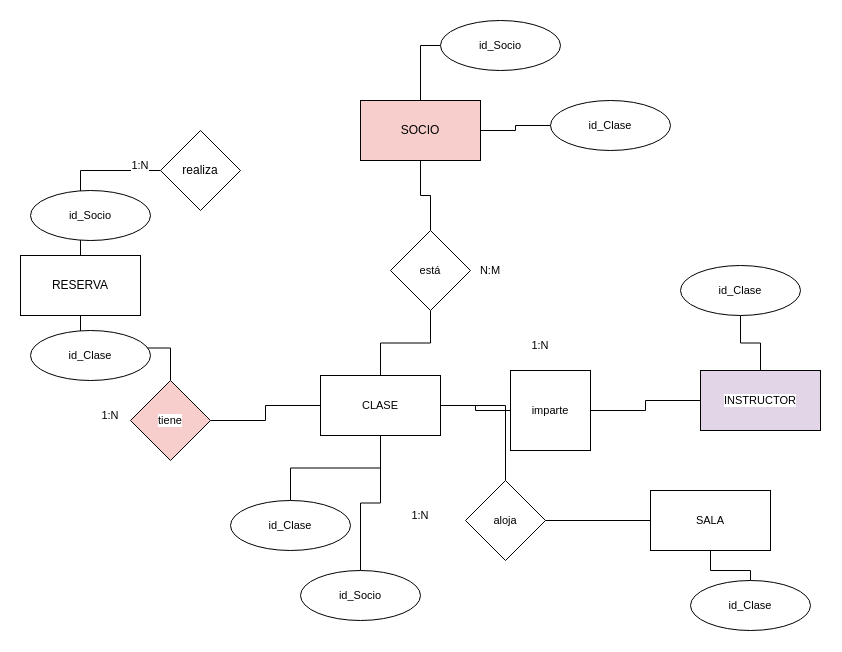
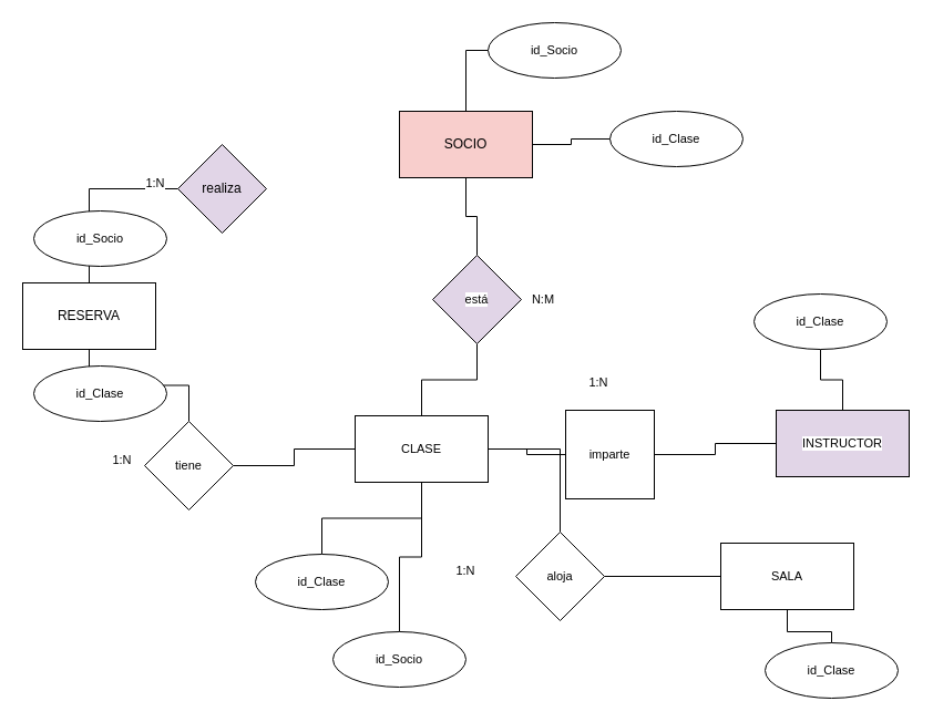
- <mxCell id="11" value="realiza" style="rhombus;whiteSpace=wrap;html=1;" vertex="1" parent="1"><mxGeometry x="160" y="130" width="80" height="80" as="geometry" /></mxCell>
+ <mxCell id="11" value="realiza" style="rhombus;whiteSpace=wrap;html=1;fillColor=#e1d5e7;" vertex="1" parent="1"><mxGeometry x="160" y="130" width="80" height="80" as="geometry" /></mxCell>
- <mxCell id="32" value="está" style="rhombus;whiteSpace=wrap;html=1;fontFamily=Helvetica;fontSize=11;fontColor=default;labelBackgroundColor=default;" vertex="1" parent="1"><mxGeometry x="390" y="230" width="80" height="80" as="geometry" /></mxCell>
+ <mxCell id="32" value="está" style="rhombus;whiteSpace=wrap;html=1;fontFamily=Helvetica;fontSize=11;fontColor=default;labelBackgroundColor=default;fillColor=#e1d5e7;" vertex="1" parent="1"><mxGeometry x="390" y="230" width="80" height="80" as="geometry" /></mxCell>
- <mxCell id="19" value="tiene" style="rhombus;whiteSpace=wrap;html=1;fontFamily=Helvetica;fontSize=11;fontColor=default;labelBackgroundColor=default;fillColor=#f8cecc;" vertex="1" parent="1"><mxGeometry x="130" y="380" width="80" height="80" as="geometry" /></mxCell>
+ <mxCell id="19" value="tiene" style="rhombus;whiteSpace=wrap;html=1;fontFamily=Helvetica;fontSize=11;fontColor=default;labelBackgroundColor=default;" vertex="1" parent="1"><mxGeometry x="130" y="380" width="80" height="80" as="geometry" /></mxCell>
